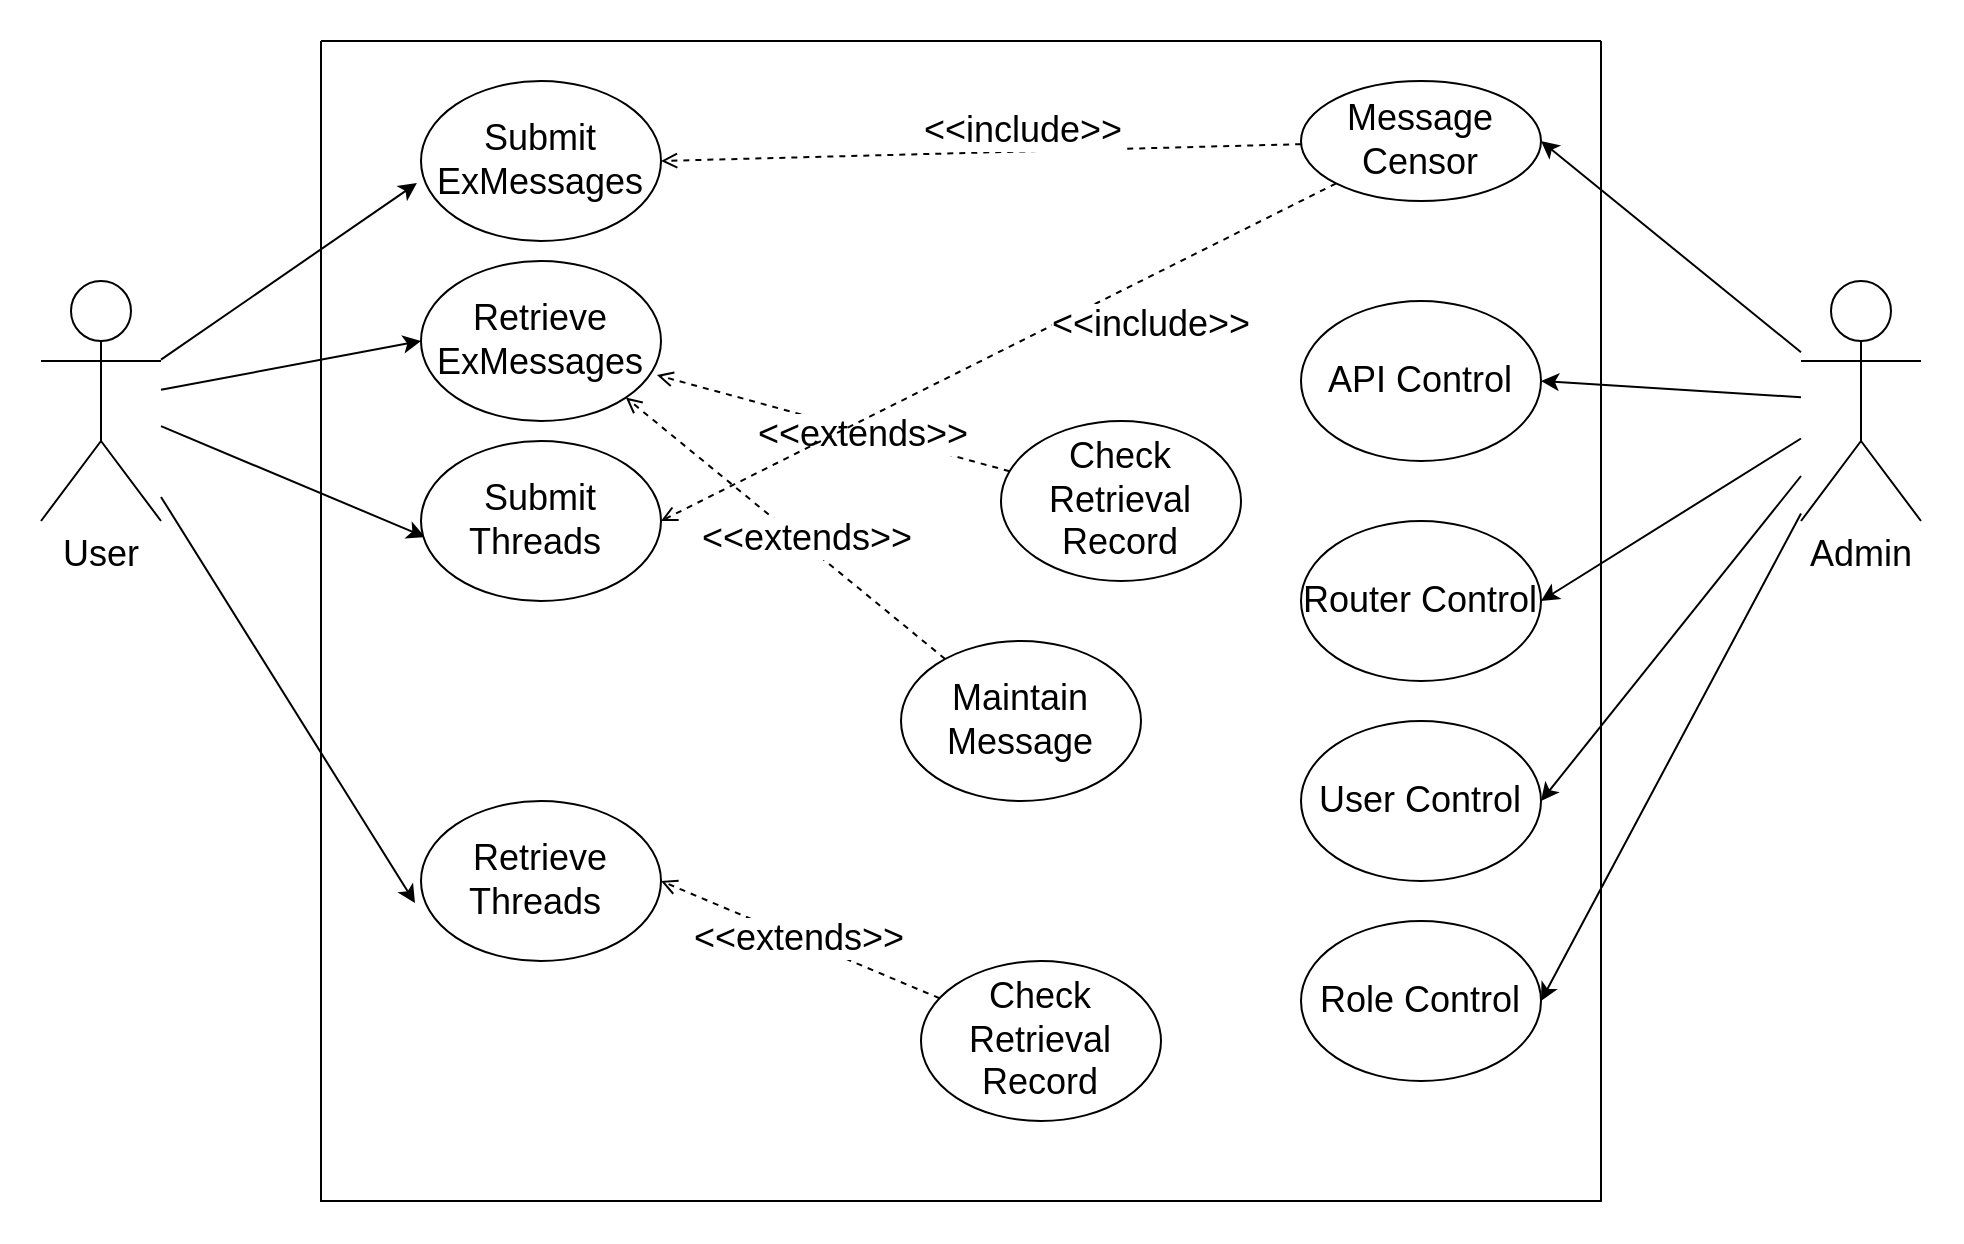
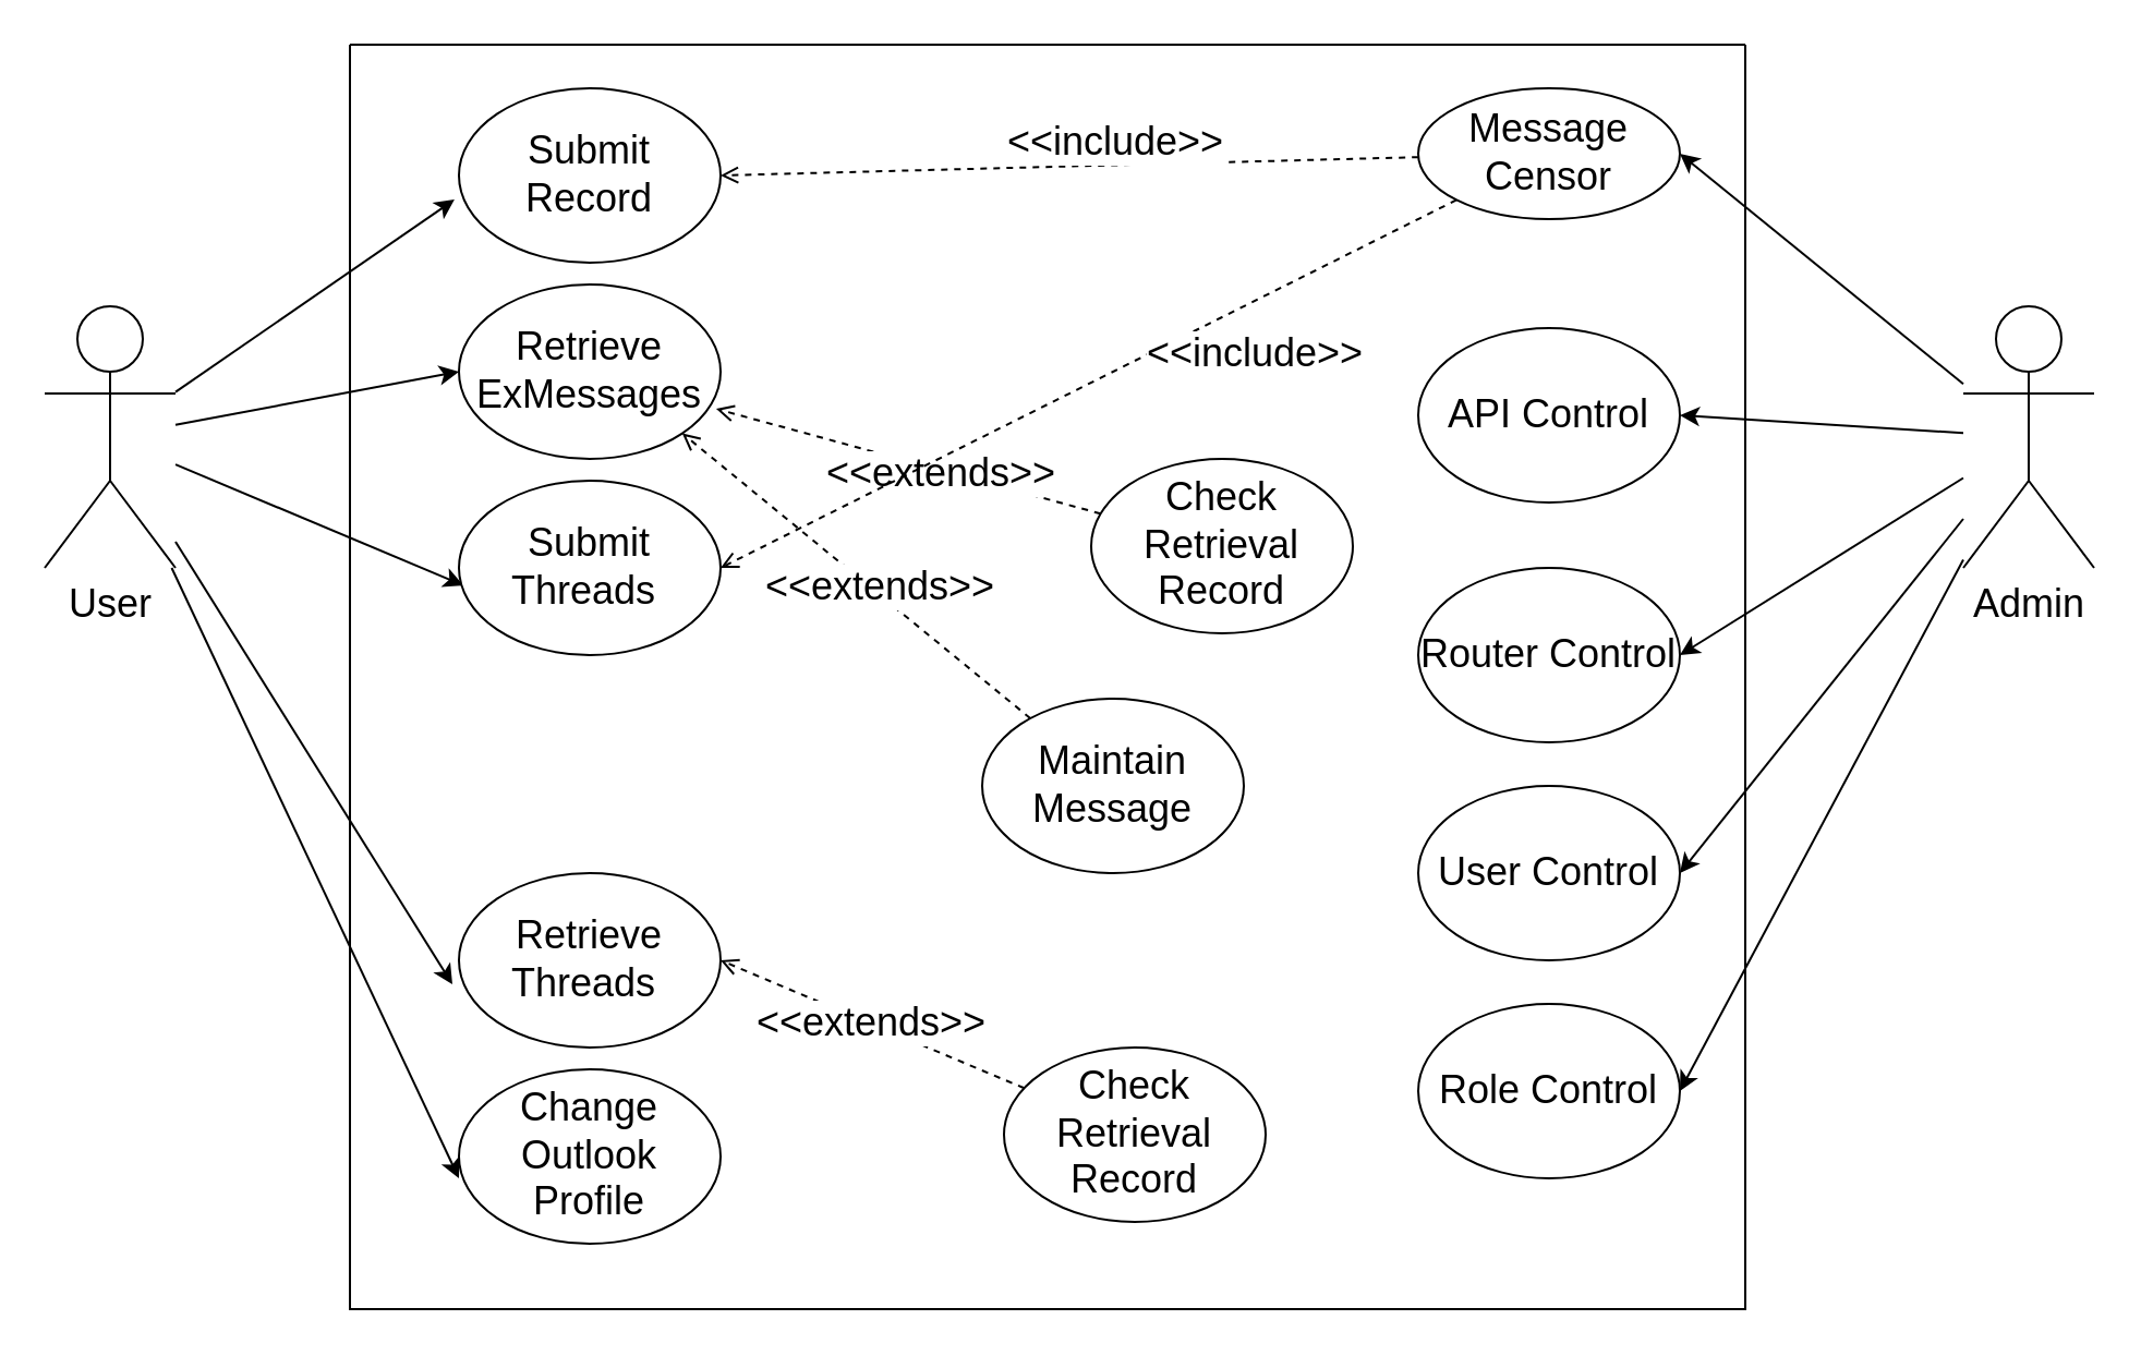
- <mxCell id="18" value="&lt;font style=&quot;font-size: 18px;&quot;&gt;Submit ExMessages&lt;/font&gt;" style="ellipse;whiteSpace=wrap;html=1;" vertex="1" parent="8"><mxGeometry x="50" y="20" width="120" height="80" as="geometry" /></mxCell>
+ <mxCell id="18" value="&lt;font style=&quot;font-size: 18px;&quot;&gt;Submit Record&lt;/font&gt;" style="ellipse;whiteSpace=wrap;html=1;" vertex="1" parent="8"><mxGeometry x="50" y="20" width="120" height="80" as="geometry" /></mxCell>
+ <mxCell id="6" style="edgeStyle=none;rounded=0;orthogonalLoop=1;jettySize=auto;html=1;entryX=0;entryY=0.625;entryDx=0;entryDy=0;entryPerimeter=0;fontSize=18;endArrow=classic;endFill=1;" edge="1" parent="1" source="7" target="21"><mxGeometry relative="1" as="geometry" /></mxCell>
+ <mxCell id="21" value="&lt;font style=&quot;font-size: 18px;&quot;&gt;Change Outlook Profile&lt;/font&gt;" style="ellipse;whiteSpace=wrap;html=1;" vertex="1" parent="8"><mxGeometry x="50" y="470" width="120" height="80" as="geometry" /></mxCell>
